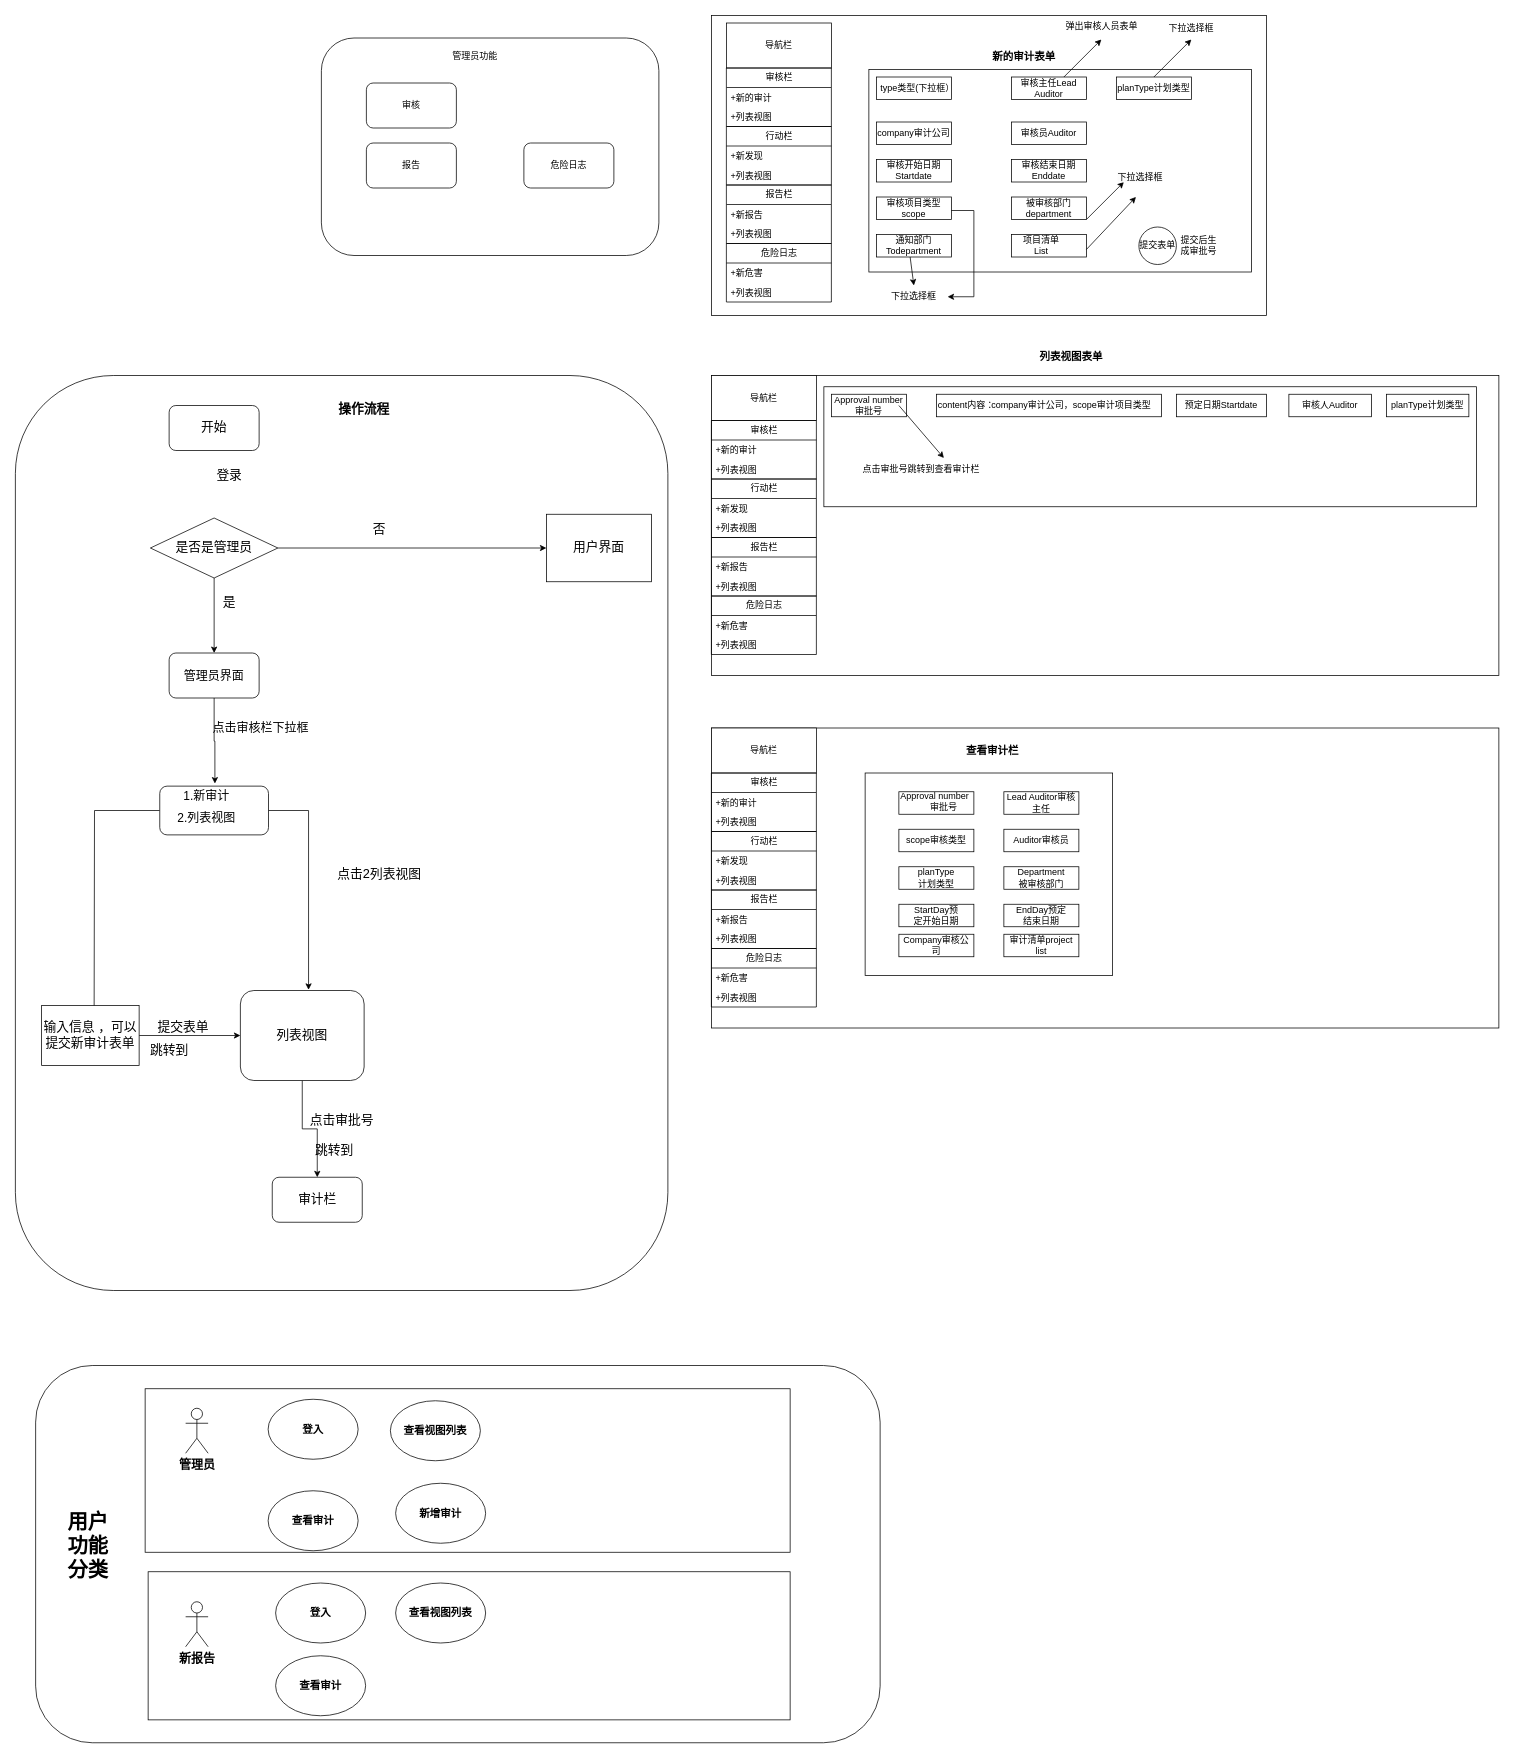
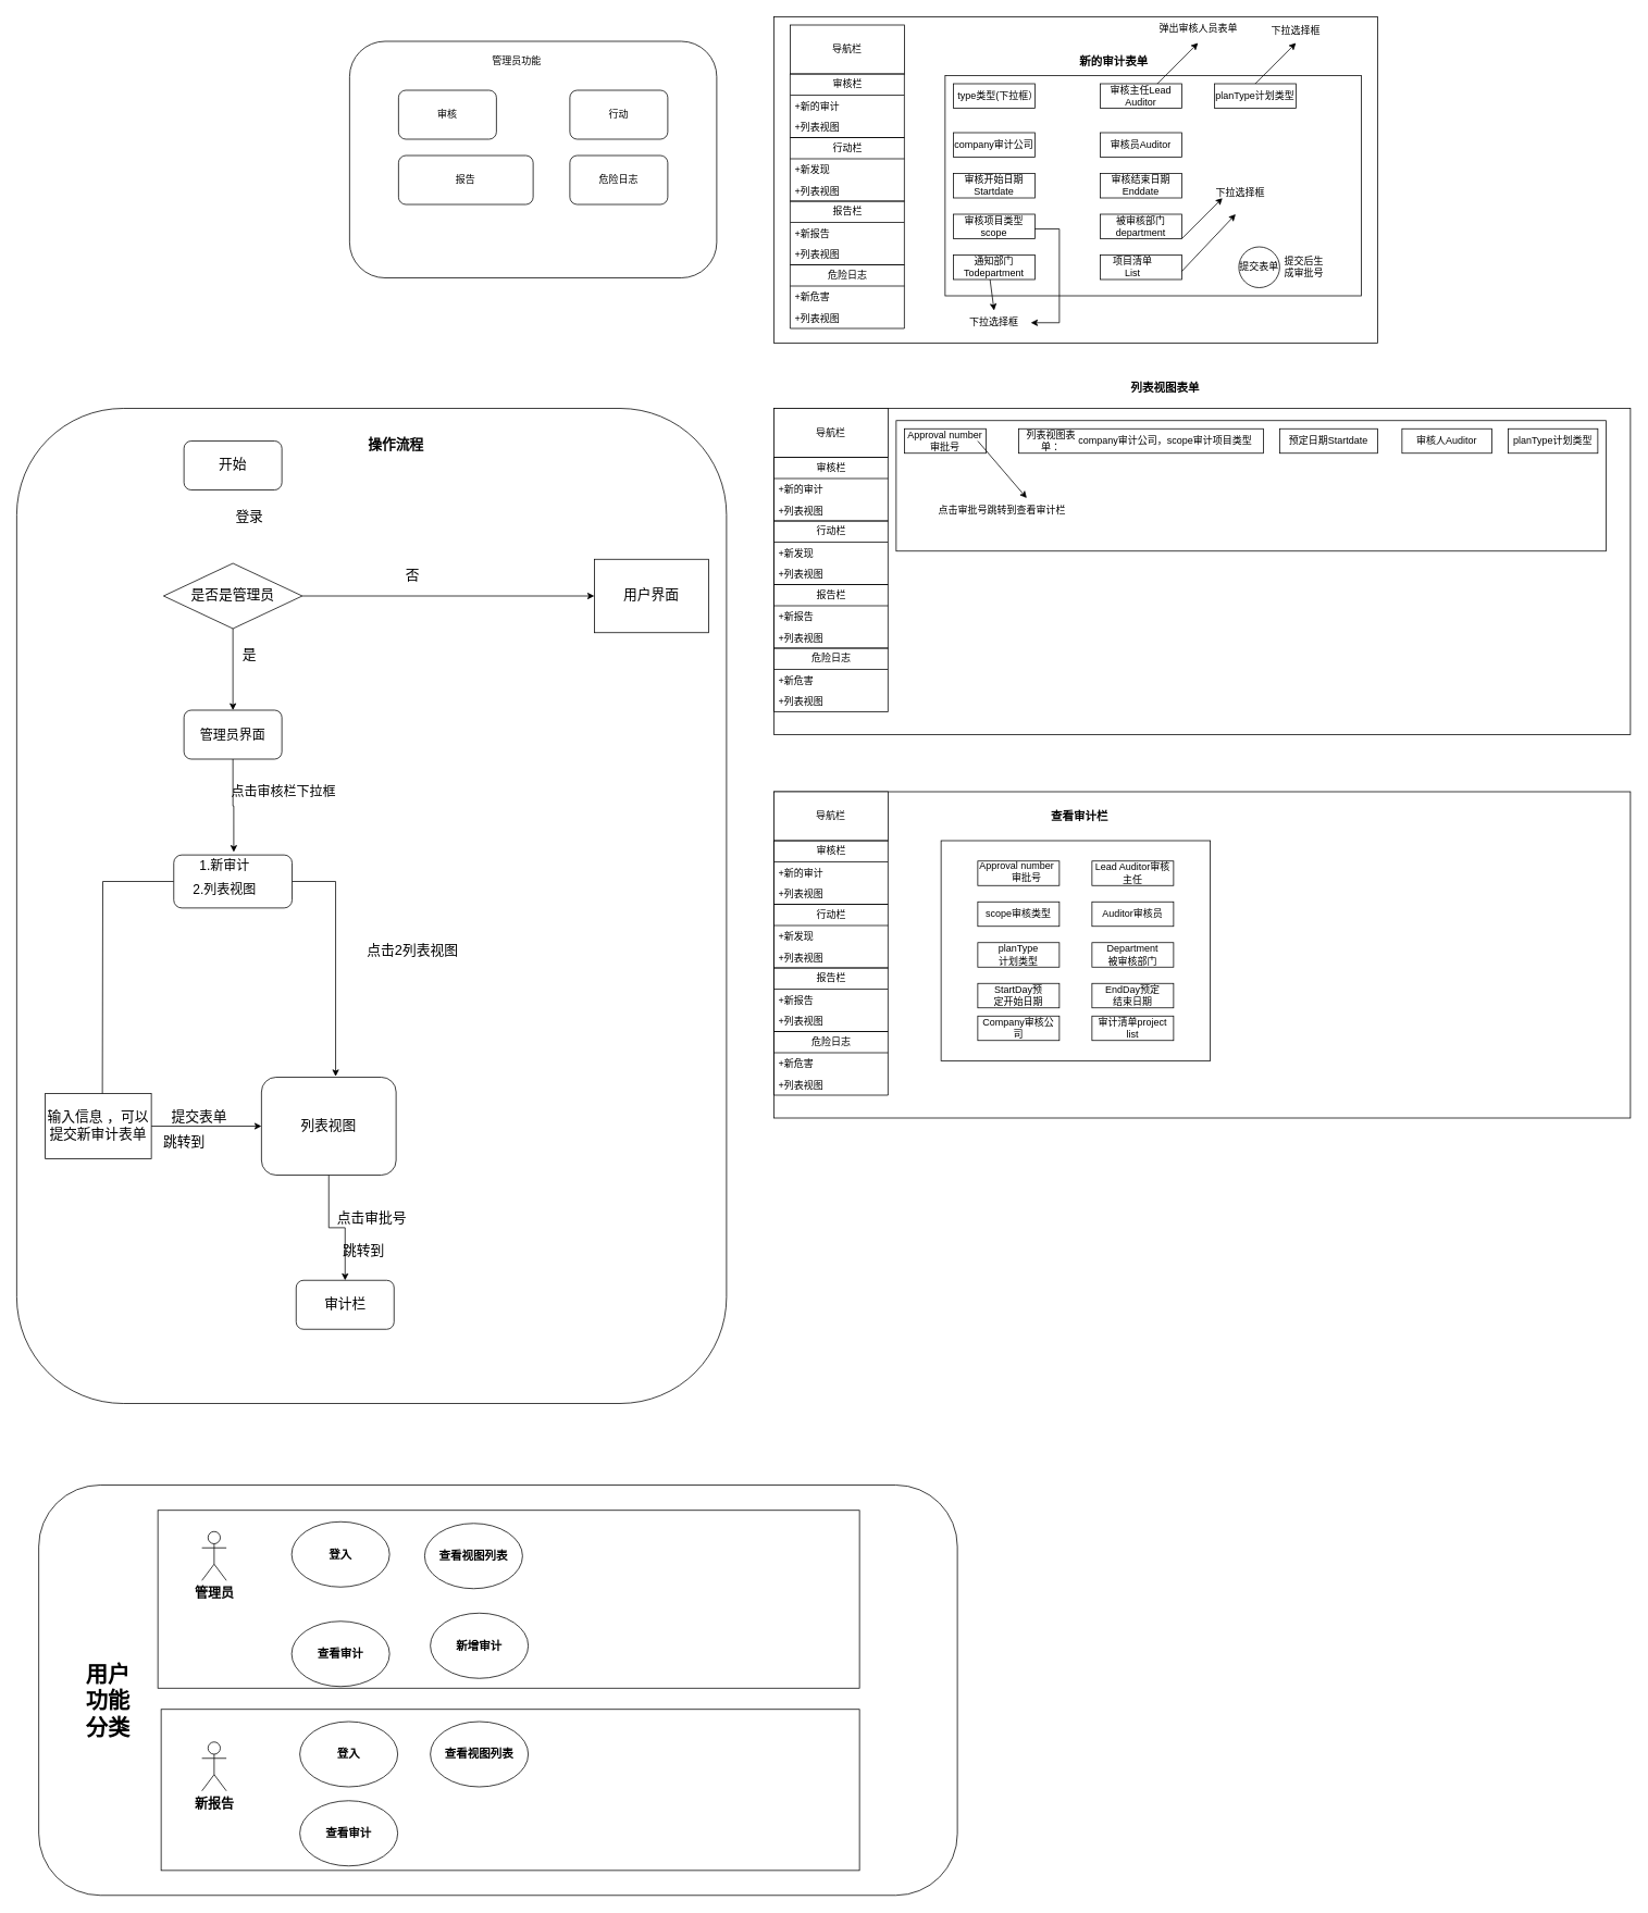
+ <mxCell id="5" value="行动" style="rounded=1;whiteSpace=wrap;html=1;" vertex="1" parent="1"><mxGeometry x="698" y="110" width="120" height="60" as="geometry" /></mxCell>
- <mxCell id="6" value="报告" style="rounded=1;whiteSpace=wrap;html=1;" vertex="1" parent="1"><mxGeometry x="488" y="190" width="120" height="60" as="geometry" /></mxCell>
+ <mxCell id="6" value="报告" style="rounded=1;whiteSpace=wrap;html=1;" vertex="1" parent="1"><mxGeometry x="488" y="190" width="165" height="60" as="geometry" /></mxCell>
- <mxCell id="69" value="content内容：" style="text;html=1;align=center;verticalAlign=middle;whiteSpace=wrap;rounded=0;" vertex="1" parent="1"><mxGeometry x="1248" y="525" width="80" height="30" as="geometry" /></mxCell>
+ <mxCell id="69" value="列表视图表单：" style="text;html=1;align=center;verticalAlign=middle;whiteSpace=wrap;rounded=0;" vertex="1" parent="1"><mxGeometry x="1248" y="525" width="80" height="30" as="geometry" /></mxCell>
- <mxCell id="136" value="&lt;font style=&quot;font-size: 27px;&quot;&gt;&lt;b&gt;用户功能分类&lt;/b&gt;&lt;/font&gt;" style="text;html=1;align=center;verticalAlign=middle;whiteSpace=wrap;rounded=0;horizontal=1;" vertex="1" parent="1"><mxGeometry x="87" y="1932" width="60" height="258" as="geometry" /></mxCell>
+ <mxCell id="136" value="&lt;font style=&quot;font-size: 27px;&quot;&gt;&lt;b&gt;用户功能分类&lt;/b&gt;&lt;/font&gt;" style="text;html=1;align=center;verticalAlign=middle;whiteSpace=wrap;rounded=0;horizontal=1;" vertex="1" parent="1"><mxGeometry x="102" y="1957" width="60" height="258" as="geometry" /></mxCell>
